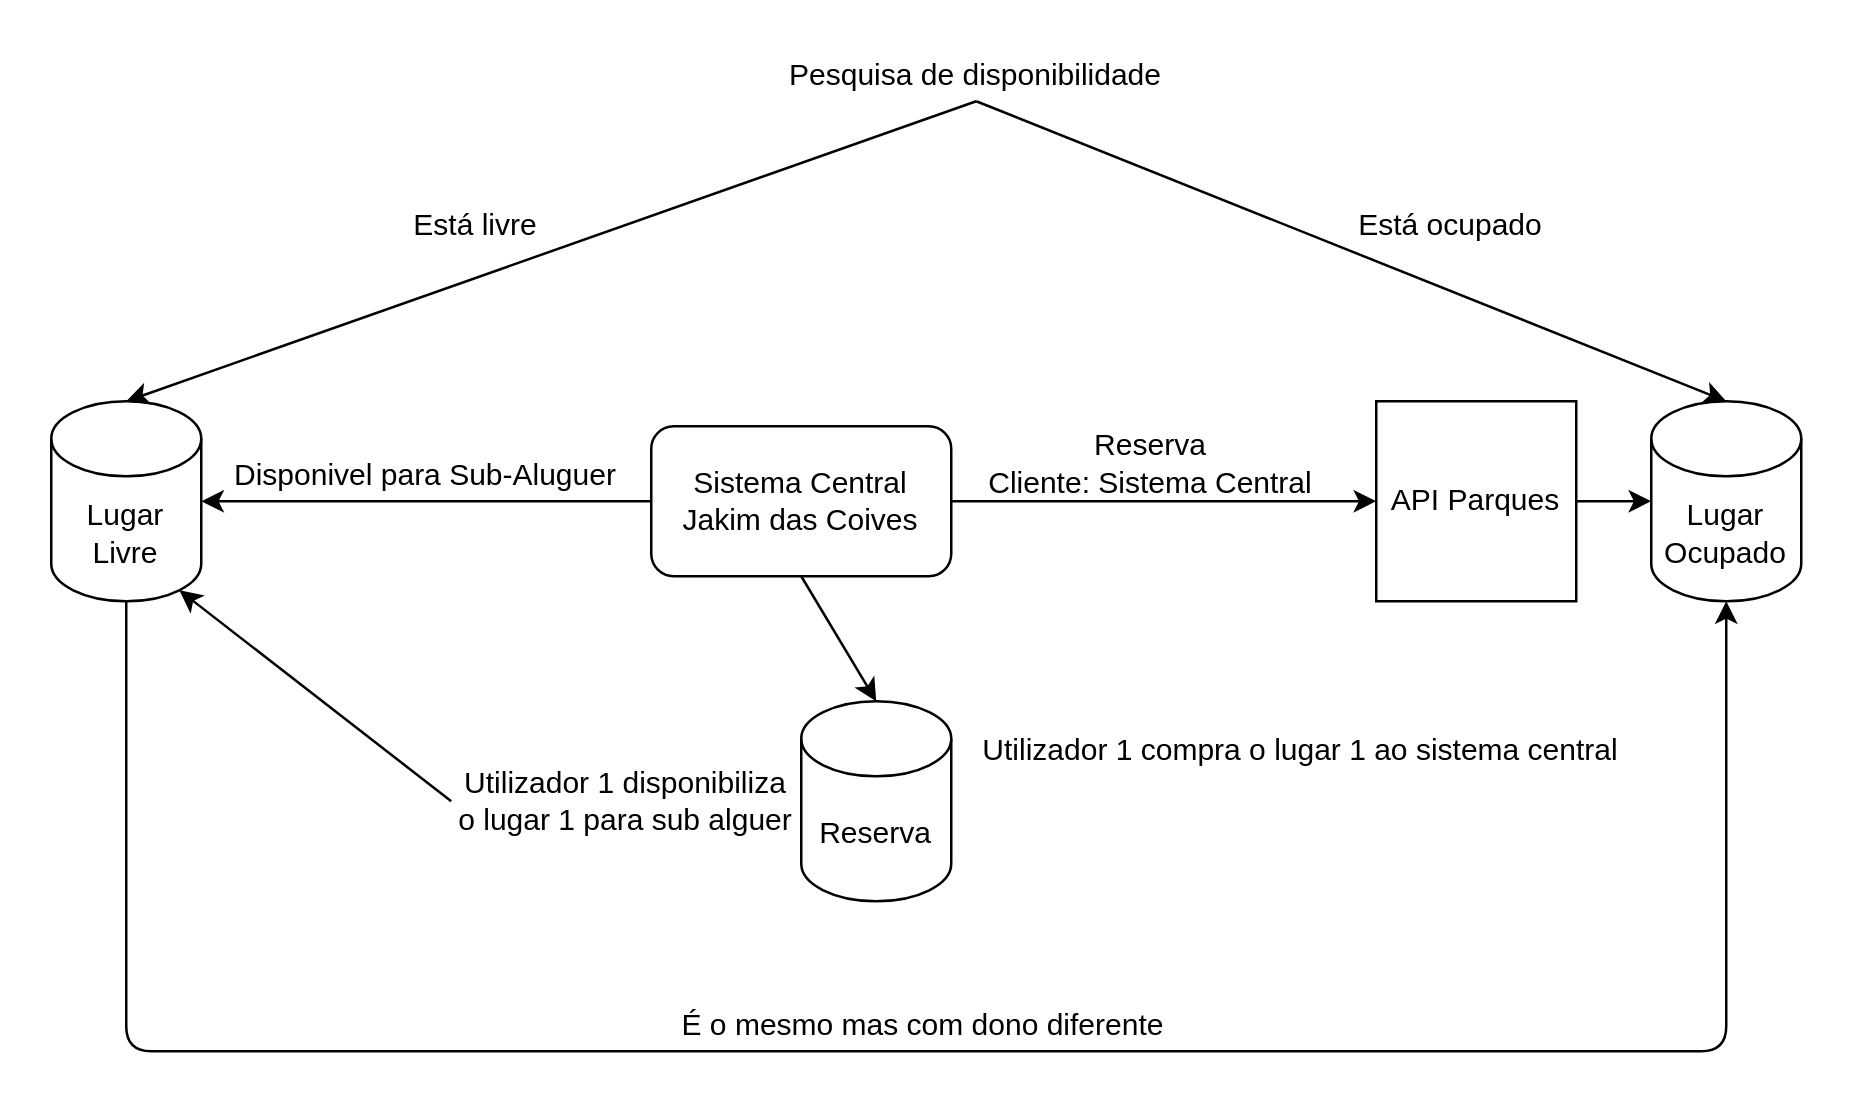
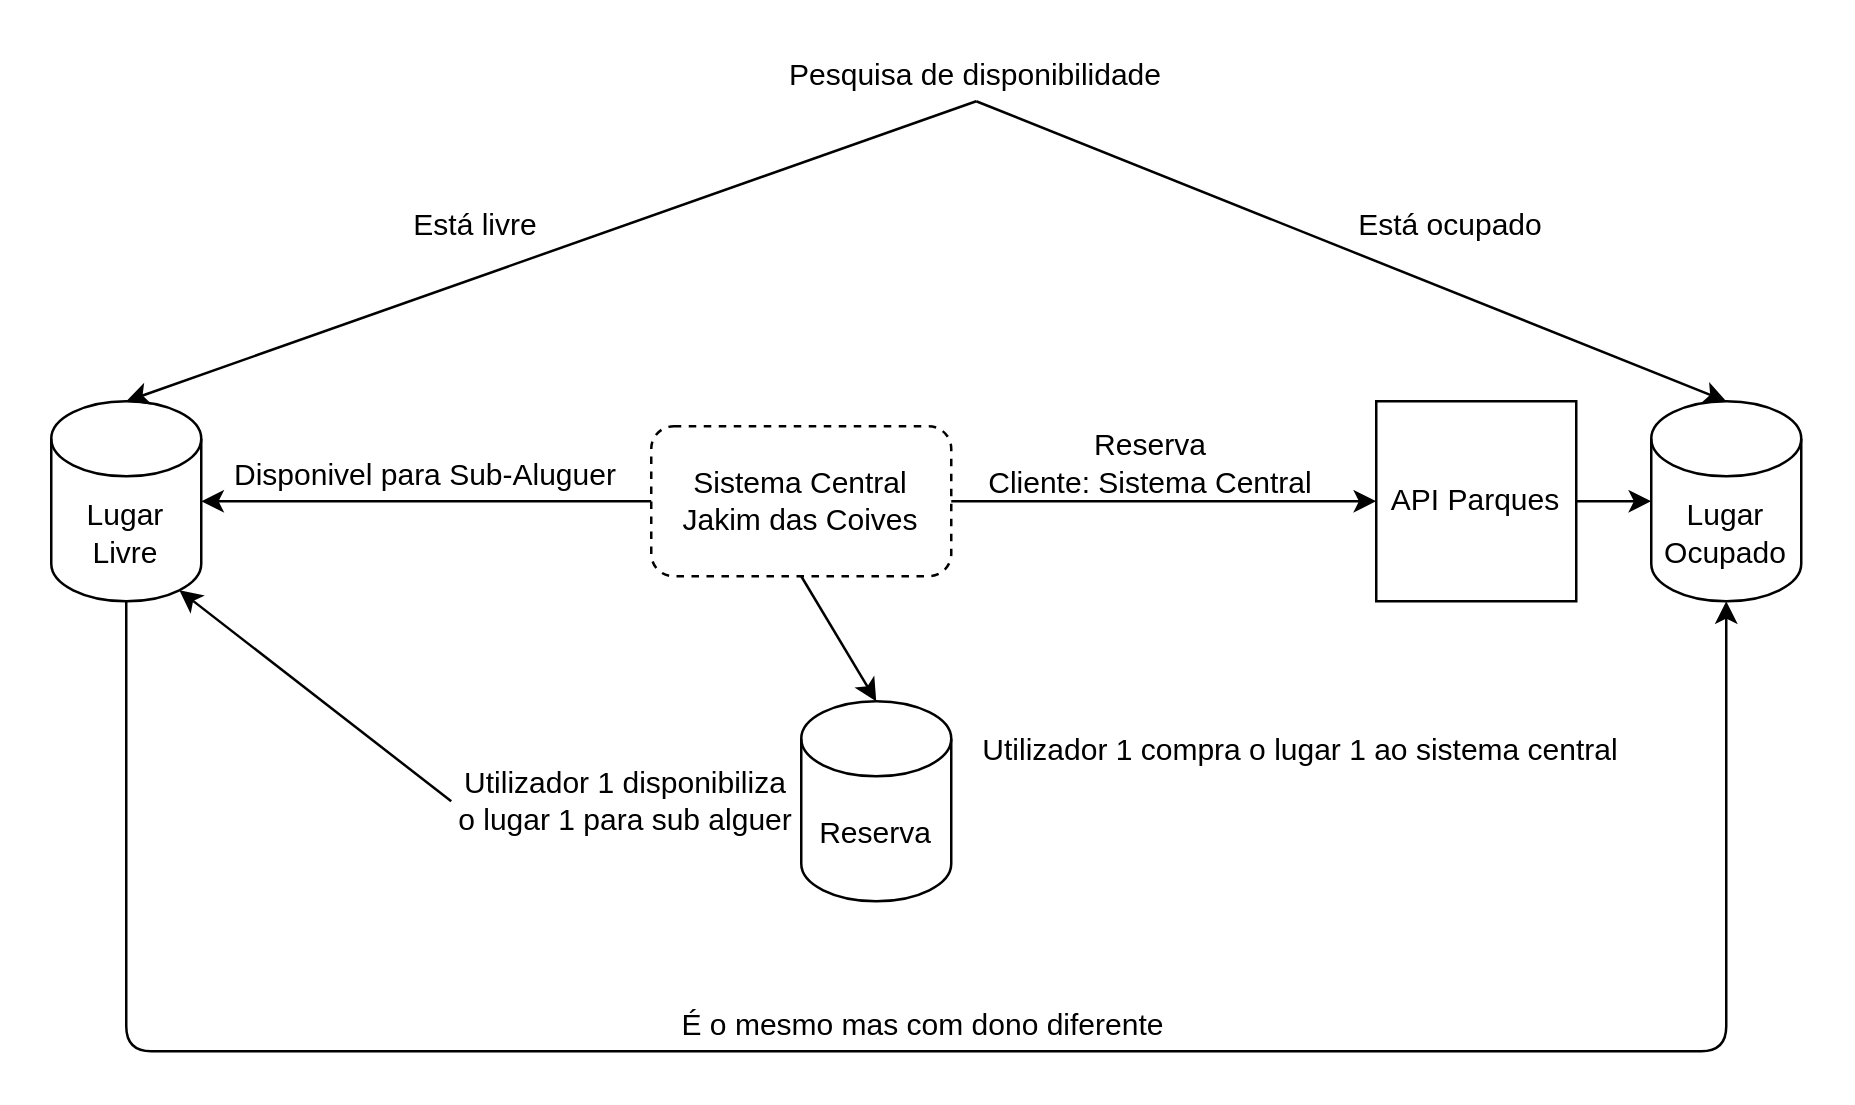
- <mxCell id="2" value="Sistema Central&lt;br&gt;Jakim das Coives" style="rounded=1;whiteSpace=wrap;html=1;" parent="1" vertex="1"><mxGeometry x="260" y="170" width="120" height="60" as="geometry" /></mxCell>
+ <mxCell id="2" value="Sistema Central&lt;br&gt;Jakim das Coives" style="rounded=1;whiteSpace=wrap;html=1;dashed=1;" parent="1" vertex="1"><mxGeometry x="260" y="170" width="120" height="60" as="geometry" /></mxCell>
